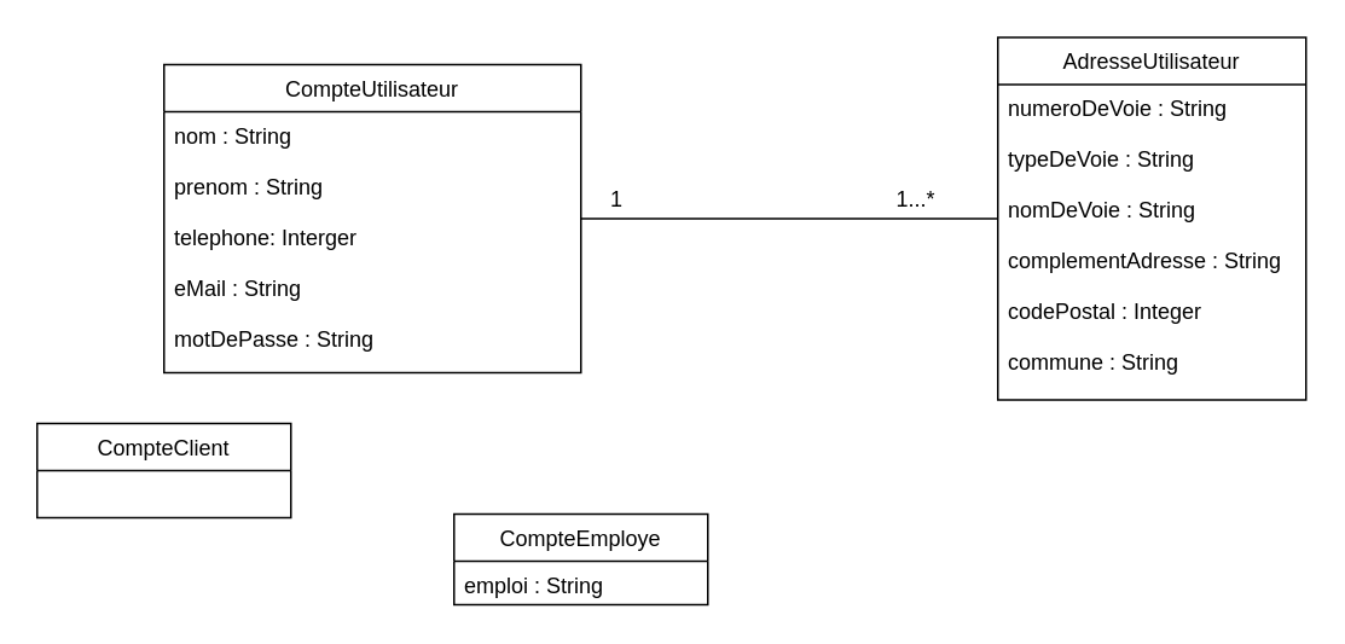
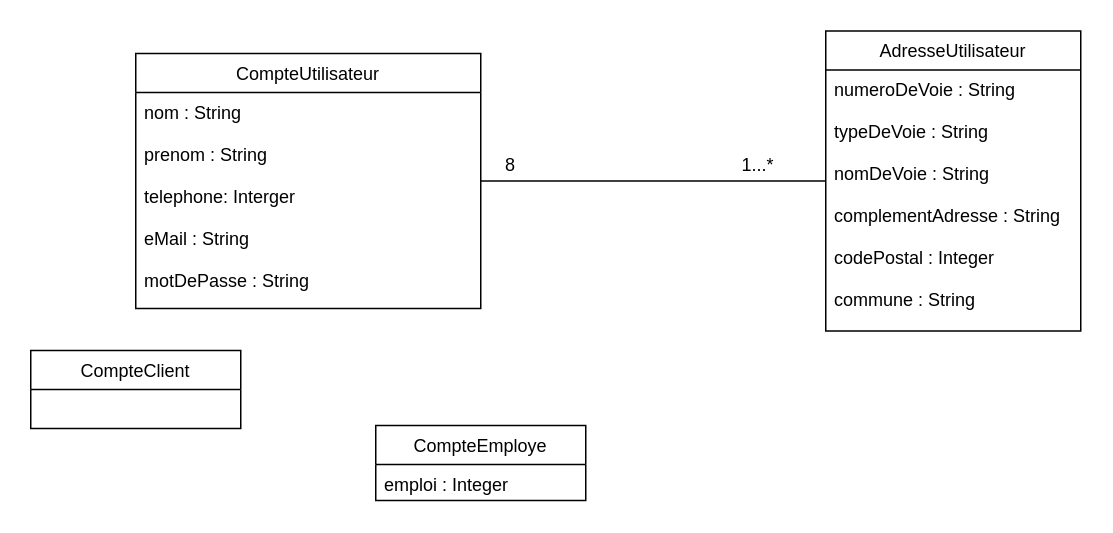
- <mxCell id="10" value="1" style="text;html=1;strokeColor=none;fillColor=none;align=center;verticalAlign=middle;whiteSpace=wrap;rounded=0;" vertex="1" parent="1"><mxGeometry x="320" y="100" width="40" height="20" as="geometry" /></mxCell>
+ <mxCell id="10" value="8" style="text;html=1;strokeColor=none;fillColor=none;align=center;verticalAlign=middle;whiteSpace=wrap;rounded=0;" vertex="1" parent="1"><mxGeometry x="320" y="100" width="40" height="20" as="geometry" /></mxCell>
- <mxCell id="3" value="emploi : String&#10;" style="text;strokeColor=none;fillColor=none;align=left;verticalAlign=top;spacingLeft=4;spacingRight=4;overflow=hidden;rotatable=0;points=[[0,0.5],[1,0.5]];portConstraint=eastwest;" vertex="1" parent="2"><mxGeometry y="26" width="140" height="24" as="geometry" /></mxCell>
+ <mxCell id="3" value="emploi : Integer&#10;" style="text;strokeColor=none;fillColor=none;align=left;verticalAlign=top;spacingLeft=4;spacingRight=4;overflow=hidden;rotatable=0;points=[[0,0.5],[1,0.5]];portConstraint=eastwest;" vertex="1" parent="2"><mxGeometry y="26" width="140" height="24" as="geometry" /></mxCell>
